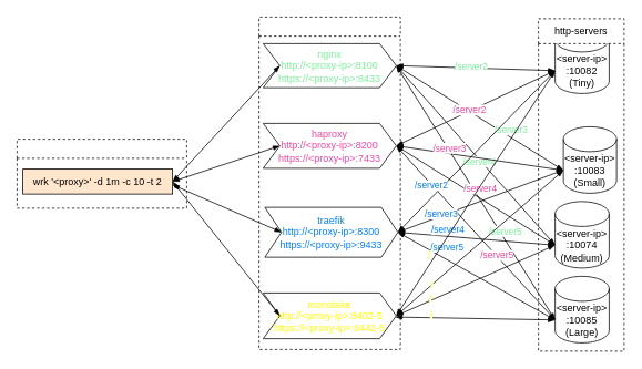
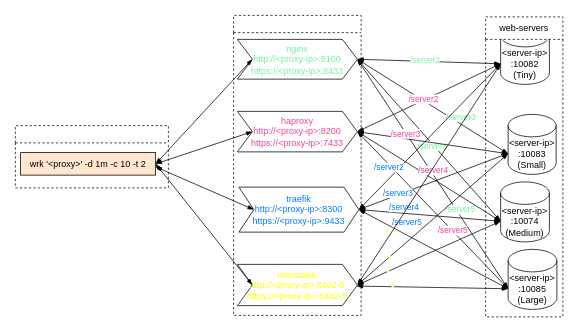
- <mxCell id="44" value="&lt;font style=&quot;font-weight: normal;&quot; color=&quot;#ffffff&quot;&gt;proxy http&lt;/font&gt;" style="swimlane;whiteSpace=wrap;html=1;fontFamily=Helvetica;fontSize=12;fontColor=#FFFF00;dashed=1;" parent="1" vertex="1"><mxGeometry x="311" y="20" width="170" height="400" as="geometry" /></mxCell>
+ <mxCell id="44" value="&lt;font style=&quot;font-weight: normal;&quot; color=&quot;#ffffff&quot;&gt;proxy services&lt;/font&gt;" style="swimlane;whiteSpace=wrap;html=1;fontFamily=Helvetica;fontSize=12;fontColor=#FFFF00;dashed=1;" parent="1" vertex="1"><mxGeometry x="311" y="20" width="170" height="400" as="geometry" /></mxCell>
- <mxCell id="6" value="&lt;span style=&quot;font-weight: 400;&quot;&gt;http-servers&lt;/span&gt;" style="swimlane;whiteSpace=wrap;html=1;dashed=1;startSize=30;" parent="1" vertex="1"><mxGeometry x="647" y="22" width="103" height="400" as="geometry" /></mxCell>
+ <mxCell id="6" value="&lt;span style=&quot;font-weight: 400;&quot;&gt;web-servers&lt;/span&gt;" style="swimlane;whiteSpace=wrap;html=1;dashed=1;startSize=30;" parent="1" vertex="1"><mxGeometry x="647" y="22" width="103" height="400" as="geometry" /></mxCell>
- <mxCell id="5" value="&amp;lt;server-ip&amp;gt;&lt;br&gt;:10085 (Large)" style="shape=cylinder3;whiteSpace=wrap;html=1;boundedLbl=1;backgroundOutline=1;size=15;" parent="1" vertex="1"><mxGeometry x="667" y="332" width="65" height="80" as="geometry" /></mxCell>
+ <mxCell id="5" value="&amp;lt;server-ip&amp;gt;&lt;br&gt;:10085 (Large)" style="shape=cylinder3;whiteSpace=wrap;html=1;boundedLbl=1;backgroundOutline=1;size=15;" parent="1" vertex="1"><mxGeometry x="677" y="332" width="65" height="80" as="geometry" /></mxCell>
